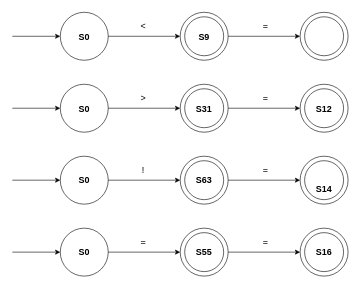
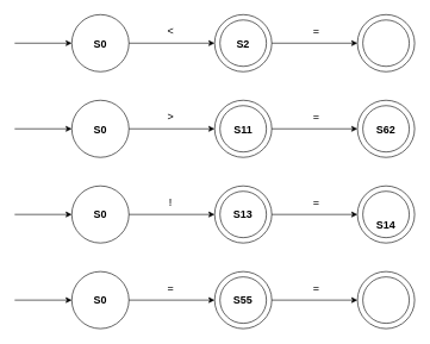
- <mxCell id="8" value="&lt;b&gt;&lt;font style=&quot;font-size: 15px;&quot;&gt;S9&lt;/font&gt;&lt;/b&gt;" style="text;html=1;strokeColor=none;fillColor=none;align=center;verticalAlign=middle;whiteSpace=wrap;rounded=0;" parent="1" vertex="1"><mxGeometry x="310" y="45" width="60" height="30" as="geometry" /></mxCell>
+ <mxCell id="8" value="&lt;b&gt;&lt;font style=&quot;font-size: 15px;&quot;&gt;S2&lt;/font&gt;&lt;/b&gt;" style="text;html=1;strokeColor=none;fillColor=none;align=center;verticalAlign=middle;whiteSpace=wrap;rounded=0;" parent="1" vertex="1"><mxGeometry x="310" y="45" width="60" height="30" as="geometry" /></mxCell>
- <mxCell id="20" value="&lt;b&gt;&lt;font style=&quot;font-size: 15px;&quot;&gt;S31&lt;/font&gt;&lt;/b&gt;" style="text;html=1;strokeColor=none;fillColor=none;align=center;verticalAlign=middle;whiteSpace=wrap;rounded=0;" parent="1" vertex="1"><mxGeometry x="310" y="165" width="60" height="30" as="geometry" /></mxCell>
+ <mxCell id="20" value="&lt;b&gt;&lt;font style=&quot;font-size: 15px;&quot;&gt;S11&lt;/font&gt;&lt;/b&gt;" style="text;html=1;strokeColor=none;fillColor=none;align=center;verticalAlign=middle;whiteSpace=wrap;rounded=0;" parent="1" vertex="1"><mxGeometry x="310" y="165" width="60" height="30" as="geometry" /></mxCell>
- <mxCell id="25" value="&lt;b&gt;&lt;font style=&quot;font-size: 15px;&quot;&gt;S12&lt;/font&gt;&lt;/b&gt;" style="text;html=1;strokeColor=none;fillColor=none;align=center;verticalAlign=middle;whiteSpace=wrap;rounded=0;" parent="1" vertex="1"><mxGeometry x="510" y="165" width="60" height="30" as="geometry" /></mxCell>
+ <mxCell id="25" value="&lt;b&gt;&lt;font style=&quot;font-size: 15px;&quot;&gt;S62&lt;/font&gt;&lt;/b&gt;" style="text;html=1;strokeColor=none;fillColor=none;align=center;verticalAlign=middle;whiteSpace=wrap;rounded=0;" parent="1" vertex="1"><mxGeometry x="510" y="165" width="60" height="30" as="geometry" /></mxCell>
- <mxCell id="33" value="&lt;b&gt;&lt;font style=&quot;font-size: 15px;&quot;&gt;S63&lt;/font&gt;&lt;/b&gt;" style="text;html=1;strokeColor=none;fillColor=none;align=center;verticalAlign=middle;whiteSpace=wrap;rounded=0;" parent="1" vertex="1"><mxGeometry x="310" y="285" width="60" height="30" as="geometry" /></mxCell>
+ <mxCell id="33" value="&lt;b&gt;&lt;font style=&quot;font-size: 15px;&quot;&gt;S13&lt;/font&gt;&lt;/b&gt;" style="text;html=1;strokeColor=none;fillColor=none;align=center;verticalAlign=middle;whiteSpace=wrap;rounded=0;" parent="1" vertex="1"><mxGeometry x="310" y="285" width="60" height="30" as="geometry" /></mxCell>
- <mxCell id="51" value="&lt;b&gt;&lt;font style=&quot;font-size: 15px;&quot;&gt;S16&lt;/font&gt;&lt;/b&gt;" style="text;html=1;strokeColor=none;fillColor=none;align=center;verticalAlign=middle;whiteSpace=wrap;rounded=0;" parent="1" vertex="1"><mxGeometry x="510" y="405" width="60" height="30" as="geometry" /></mxCell>
